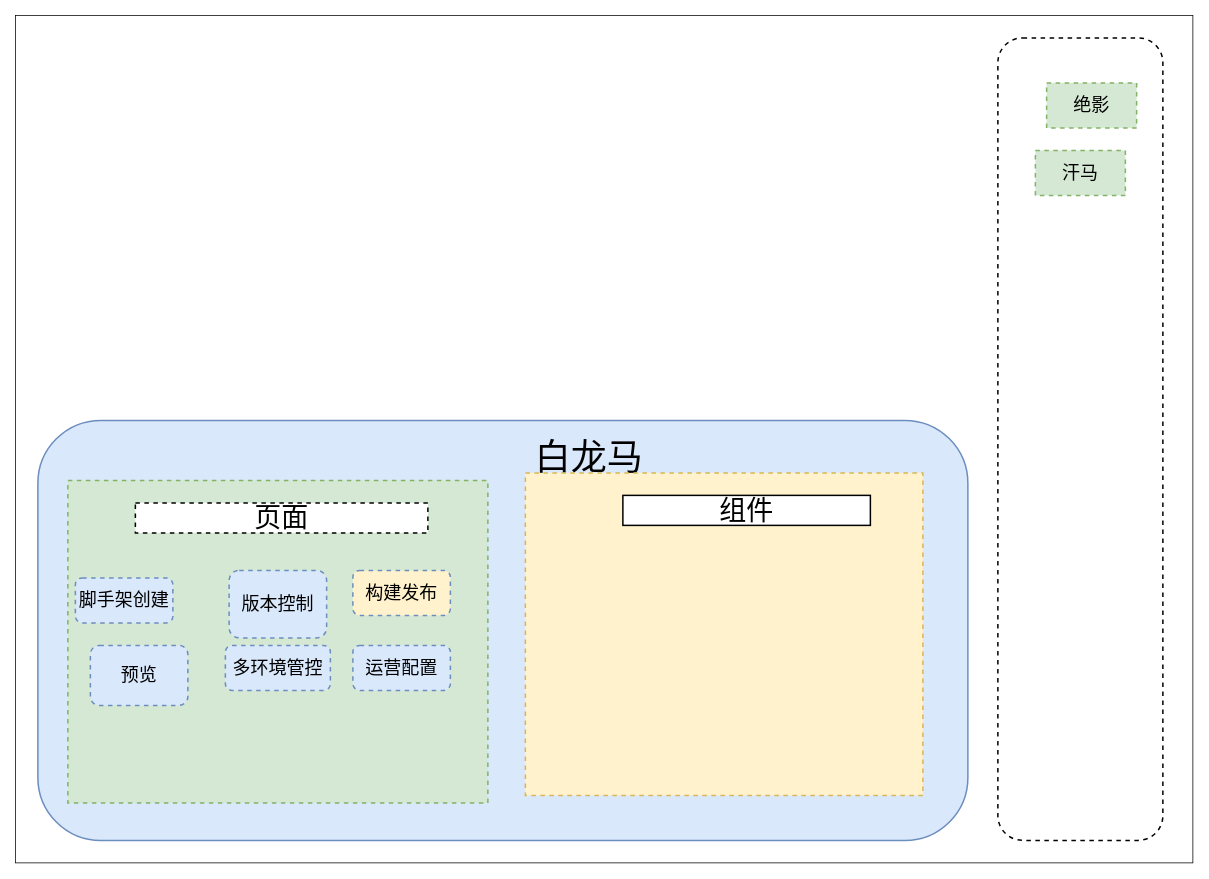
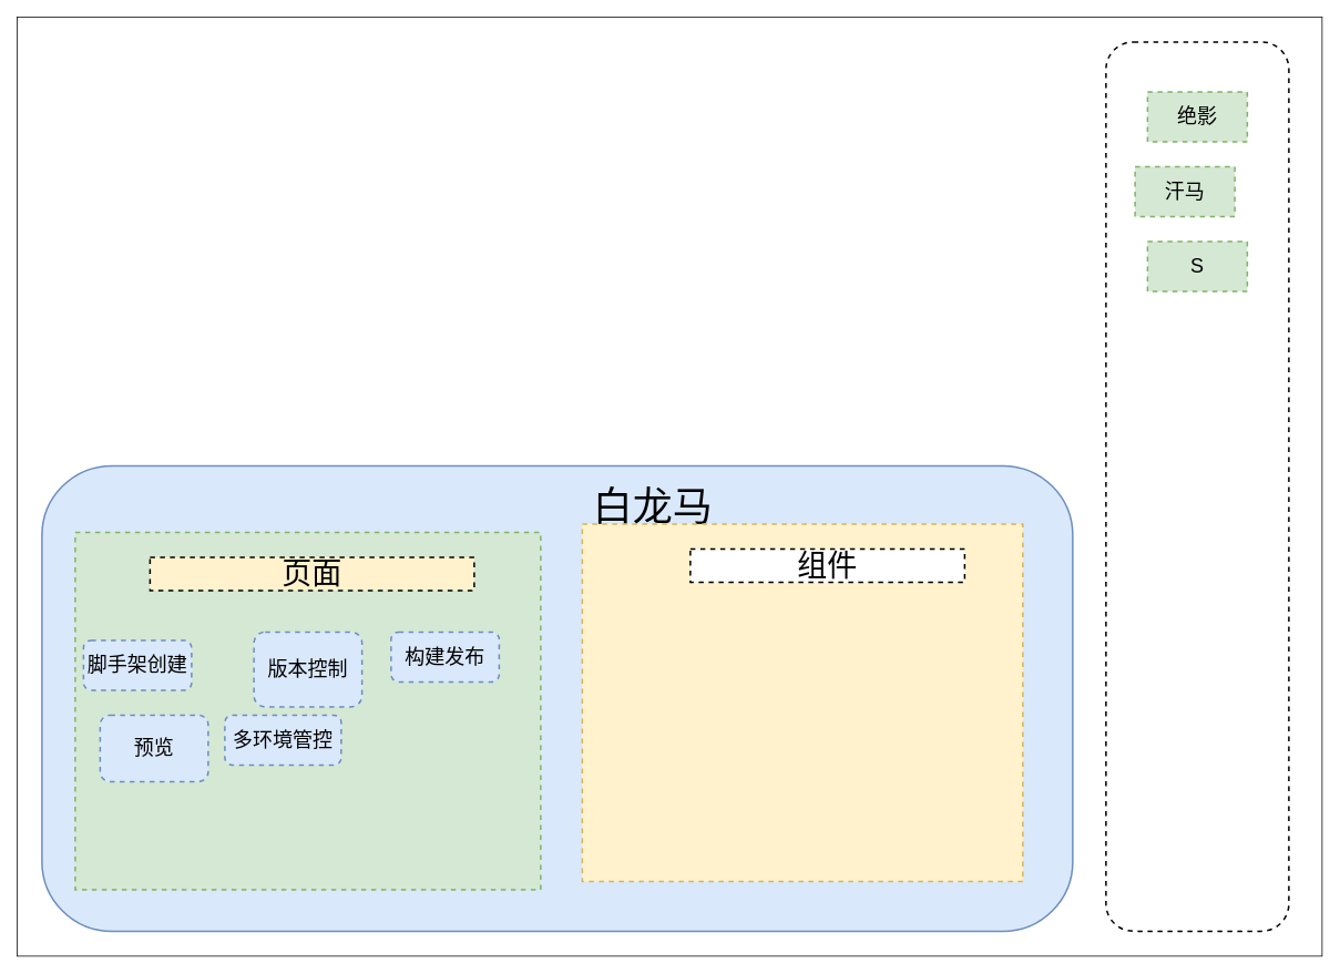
- <mxCell id="4" value="&lt;span style=&quot;font-size: 24px&quot;&gt;绝影&lt;/span&gt;" style="rounded=0;whiteSpace=wrap;html=1;dashed=1;strokeWidth=2;fillColor=#d5e8d4;strokeColor=#82b366;" vertex="1" parent="1"><mxGeometry x="1395" y="110" width="120" height="60" as="geometry" /></mxCell>
+ <mxCell id="4" value="&lt;span style=&quot;font-size: 24px&quot;&gt;绝影&lt;/span&gt;" style="rounded=0;whiteSpace=wrap;html=1;dashed=1;strokeWidth=2;fillColor=#d5e8d4;strokeColor=#82b366;" vertex="1" parent="1"><mxGeometry x="1380" y="110" width="120" height="60" as="geometry" /></mxCell>
- <mxCell id="5" value="&lt;span style=&quot;font-size: 24px&quot;&gt;汗马&lt;/span&gt;" style="rounded=0;whiteSpace=wrap;html=1;dashed=1;strokeWidth=2;fillColor=#d5e8d4;strokeColor=#82b366;" vertex="1" parent="1"><mxGeometry x="1380" y="200" width="120" height="60" as="geometry" /></mxCell>
+ <mxCell id="5" value="&lt;span style=&quot;font-size: 24px&quot;&gt;汗马&lt;/span&gt;" style="rounded=0;whiteSpace=wrap;html=1;dashed=1;strokeWidth=2;fillColor=#d5e8d4;strokeColor=#82b366;" vertex="1" parent="1"><mxGeometry x="1365" y="200" width="120" height="60" as="geometry" /></mxCell>
+ <mxCell id="6" value="&lt;span style=&quot;font-size: 24px&quot;&gt;S&lt;/span&gt;" style="rounded=0;whiteSpace=wrap;html=1;dashed=1;strokeWidth=2;fillColor=#d5e8d4;strokeColor=#82b366;" vertex="1" parent="1"><mxGeometry x="1380" y="290" width="120" height="60" as="geometry" /></mxCell>
- <mxCell id="11" value="&lt;font style=&quot;font-size: 36px&quot;&gt;组件&lt;/font&gt;" style="rounded=0;whiteSpace=wrap;html=1;dashed=0;strokeWidth=2;" vertex="1" parent="1"><mxGeometry x="830" y="660" width="330" height="40" as="geometry" /></mxCell>
+ <mxCell id="11" value="&lt;font style=&quot;font-size: 36px&quot;&gt;组件&lt;/font&gt;" style="rounded=0;whiteSpace=wrap;html=1;dashed=1;strokeWidth=2;" vertex="1" parent="1"><mxGeometry x="830" y="660" width="330" height="40" as="geometry" /></mxCell>
- <mxCell id="12" value="&lt;font style=&quot;font-size: 36px&quot;&gt;页面&lt;/font&gt;" style="rounded=0;whiteSpace=wrap;html=1;dashed=1;strokeWidth=2;" vertex="1" parent="1"><mxGeometry x="180" y="670" width="390" height="40" as="geometry" /></mxCell>
+ <mxCell id="12" value="&lt;font style=&quot;font-size: 36px&quot;&gt;页面&lt;/font&gt;" style="rounded=0;whiteSpace=wrap;html=1;dashed=1;strokeWidth=2;fillColor=#fff2cc;" vertex="1" parent="1"><mxGeometry x="180" y="670" width="390" height="40" as="geometry" /></mxCell>
- <mxCell id="15" value="&lt;font style=&quot;font-size: 24px&quot;&gt;构建发布&lt;/font&gt;" style="rounded=1;whiteSpace=wrap;html=1;dashed=1;strokeWidth=2;fillColor=#fff2cc;strokeColor=#6c8ebf;fontSize=22;" vertex="1" parent="1"><mxGeometry x="470" y="760" width="130" height="60" as="geometry" /></mxCell>
+ <mxCell id="15" value="&lt;font style=&quot;font-size: 24px&quot;&gt;构建发布&lt;/font&gt;" style="rounded=1;whiteSpace=wrap;html=1;dashed=1;strokeWidth=2;fillColor=#dae8fc;strokeColor=#6c8ebf;fontSize=22;" vertex="1" parent="1"><mxGeometry x="470" y="760" width="130" height="60" as="geometry" /></mxCell>
- <mxCell id="18" value="&lt;span style=&quot;font-size: 24px&quot;&gt;多环境管控&lt;/span&gt;" style="rounded=1;whiteSpace=wrap;html=1;dashed=1;strokeWidth=2;fillColor=#dae8fc;strokeColor=#6c8ebf;fontSize=22;" vertex="1" parent="1"><mxGeometry x="300" y="860" width="140" height="60" as="geometry" /></mxCell>
+ <mxCell id="18" value="&lt;span style=&quot;font-size: 24px&quot;&gt;多环境管控&lt;/span&gt;" style="rounded=1;whiteSpace=wrap;html=1;dashed=1;strokeWidth=2;fillColor=#dae8fc;strokeColor=#6c8ebf;fontSize=22;" vertex="1" parent="1"><mxGeometry x="270" y="860" width="140" height="60" as="geometry" /></mxCell>
- <mxCell id="17" value="&lt;font style=&quot;font-size: 24px&quot;&gt;运营配置&lt;/font&gt;" style="rounded=1;whiteSpace=wrap;html=1;dashed=1;strokeWidth=2;fillColor=#dae8fc;strokeColor=#6c8ebf;fontSize=22;" vertex="1" parent="1"><mxGeometry x="470" y="860" width="130" height="60" as="geometry" /></mxCell>
